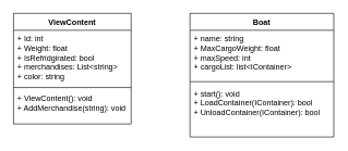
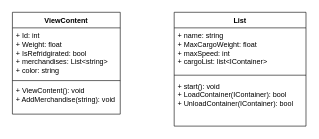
- <mxCell id="6" value="Boat" style="swimlane;fontStyle=1;align=center;verticalAlign=top;childLayout=stackLayout;horizontal=1;startSize=26;horizontalStack=0;resizeParent=1;resizeParentMax=0;resizeLast=0;collapsible=1;marginBottom=0;whiteSpace=wrap;html=1;" vertex="1" parent="1"><mxGeometry x="290" y="20" width="220" height="190" as="geometry" /></mxCell>
+ <mxCell id="6" value="List" style="swimlane;fontStyle=1;align=center;verticalAlign=top;childLayout=stackLayout;horizontal=1;startSize=26;horizontalStack=0;resizeParent=1;resizeParentMax=0;resizeLast=0;collapsible=1;marginBottom=0;whiteSpace=wrap;html=1;" vertex="1" parent="1"><mxGeometry x="290" y="20" width="220" height="190" as="geometry" /></mxCell>
